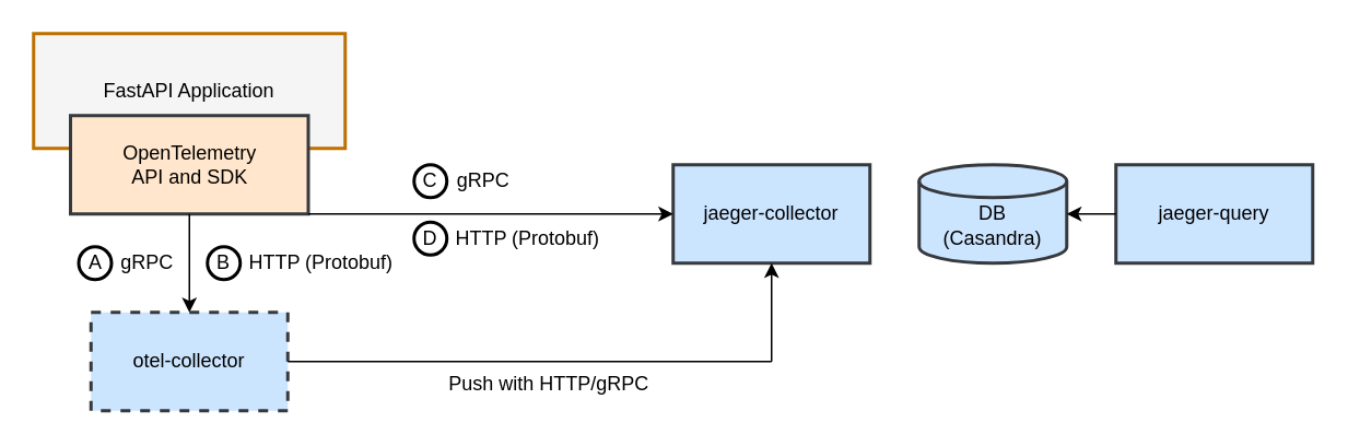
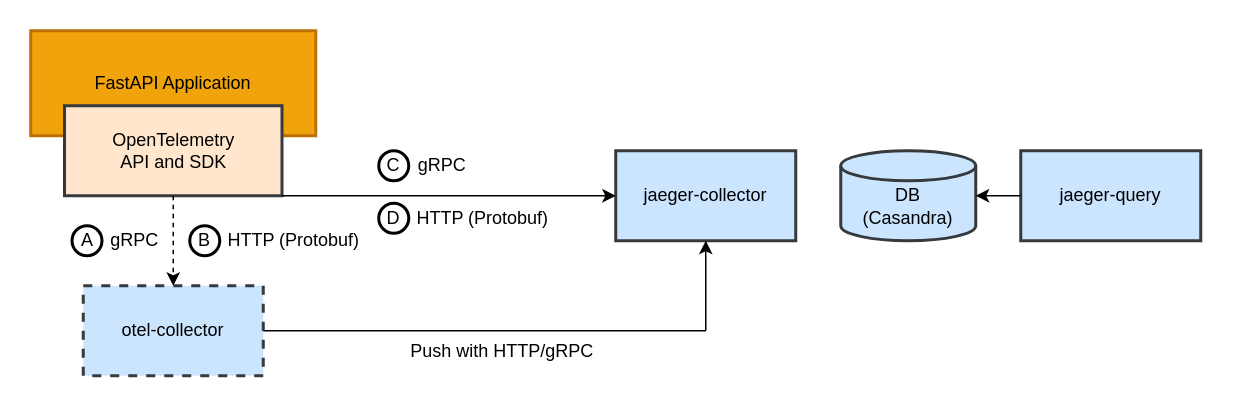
- <mxCell id="2" value="FastAPI Application" style="rounded=0;whiteSpace=wrap;html=1;strokeWidth=2;fillColor=#f5f5f5;fontColor=#000000;strokeColor=#BD7000;" parent="1" vertex="1"><mxGeometry x="20" y="20" width="190" height="70" as="geometry" /></mxCell>
+ <mxCell id="2" value="FastAPI Application" style="rounded=0;whiteSpace=wrap;html=1;strokeWidth=2;fillColor=#f0a30a;fontColor=#000000;strokeColor=#BD7000;" parent="1" vertex="1"><mxGeometry x="20" y="20" width="190" height="70" as="geometry" /></mxCell>
- <mxCell id="11" value="" style="endArrow=classic;html=1;rounded=0;exitX=0.5;exitY=1;exitDx=0;exitDy=0;entryX=0.5;entryY=0;entryDx=0;entryDy=0;fontColor=#000000;strokeColor=#000000;" parent="1" source="3" target="4" edge="1"><mxGeometry width="50" height="50" relative="1" as="geometry"><mxPoint x="340" y="240" as="sourcePoint" /><mxPoint x="390" y="190" as="targetPoint" /><Array as="points"><mxPoint x="115" y="180" /></Array></mxGeometry></mxCell>
+ <mxCell id="11" value="" style="endArrow=classic;html=1;rounded=0;exitX=0.5;exitY=1;exitDx=0;exitDy=0;entryX=0.5;entryY=0;entryDx=0;entryDy=0;fontColor=#000000;strokeColor=#000000;dashed=1;" parent="1" source="3" target="4" edge="1"><mxGeometry width="50" height="50" relative="1" as="geometry"><mxPoint x="340" y="240" as="sourcePoint" /><mxPoint x="390" y="190" as="targetPoint" /><Array as="points"><mxPoint x="115" y="180" /></Array></mxGeometry></mxCell>
